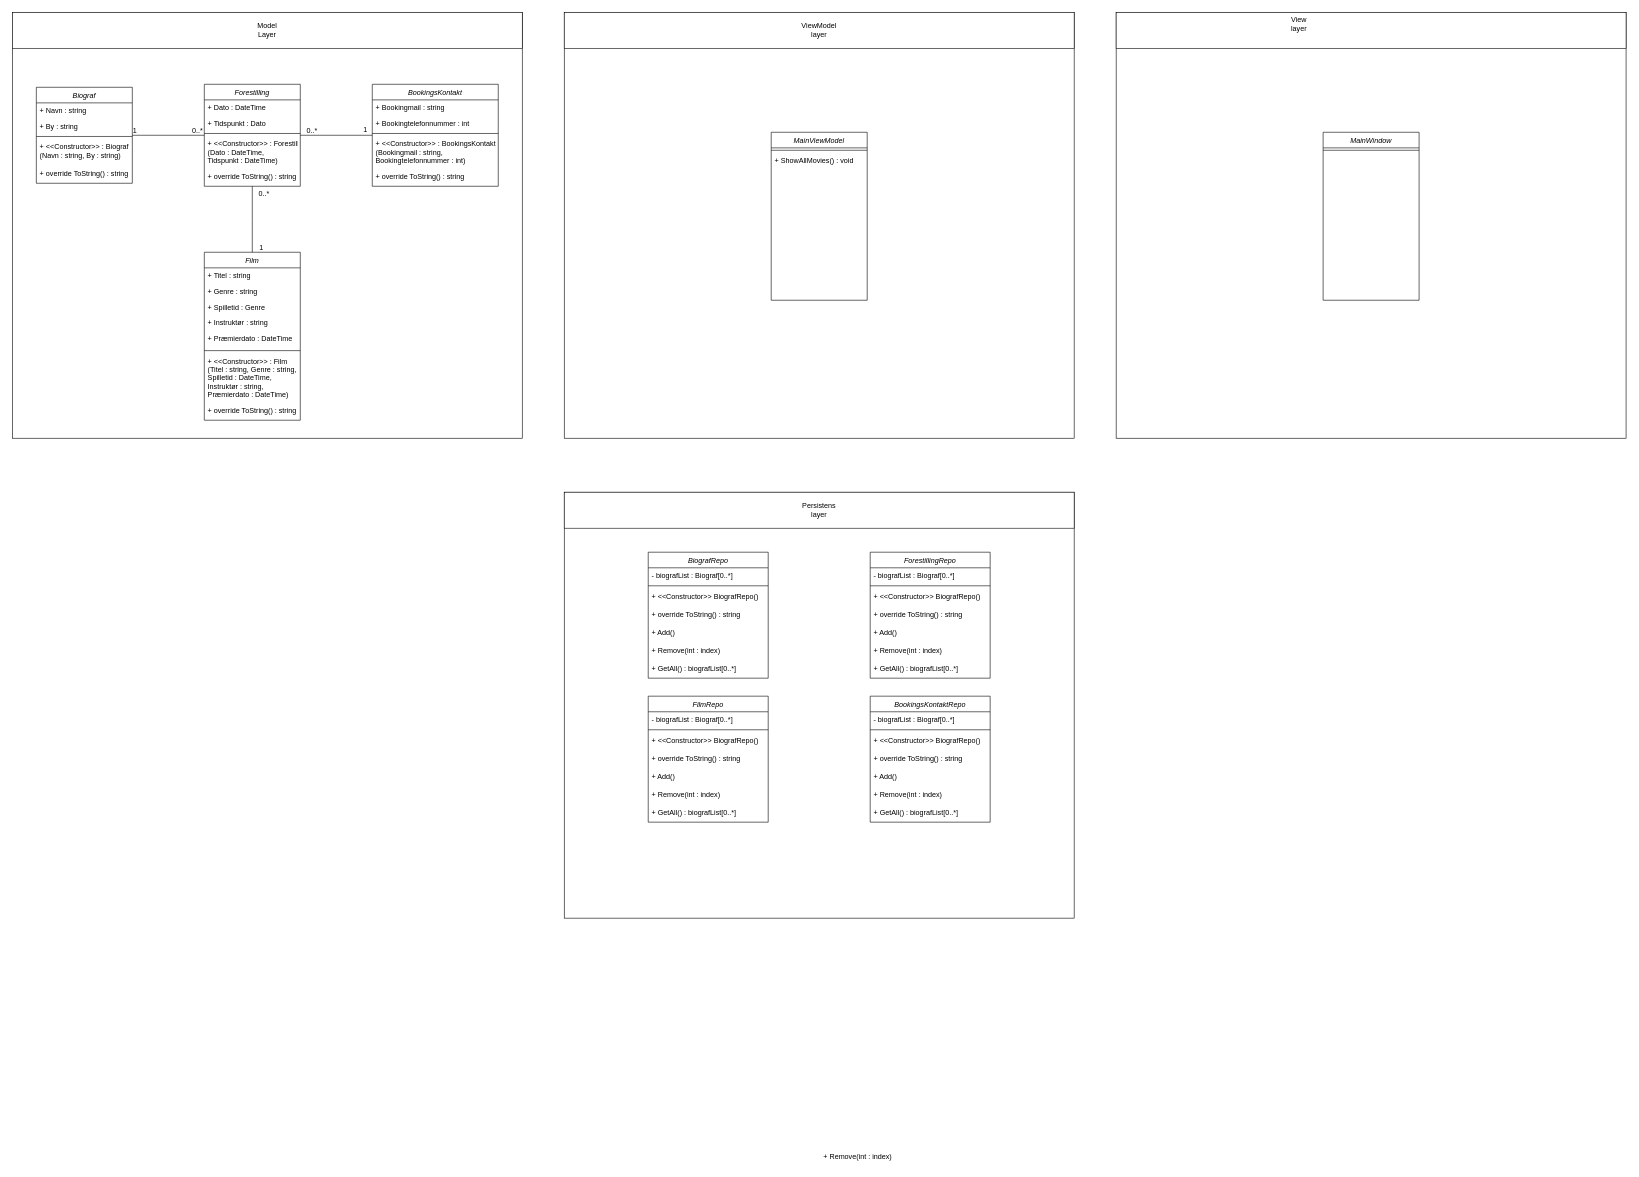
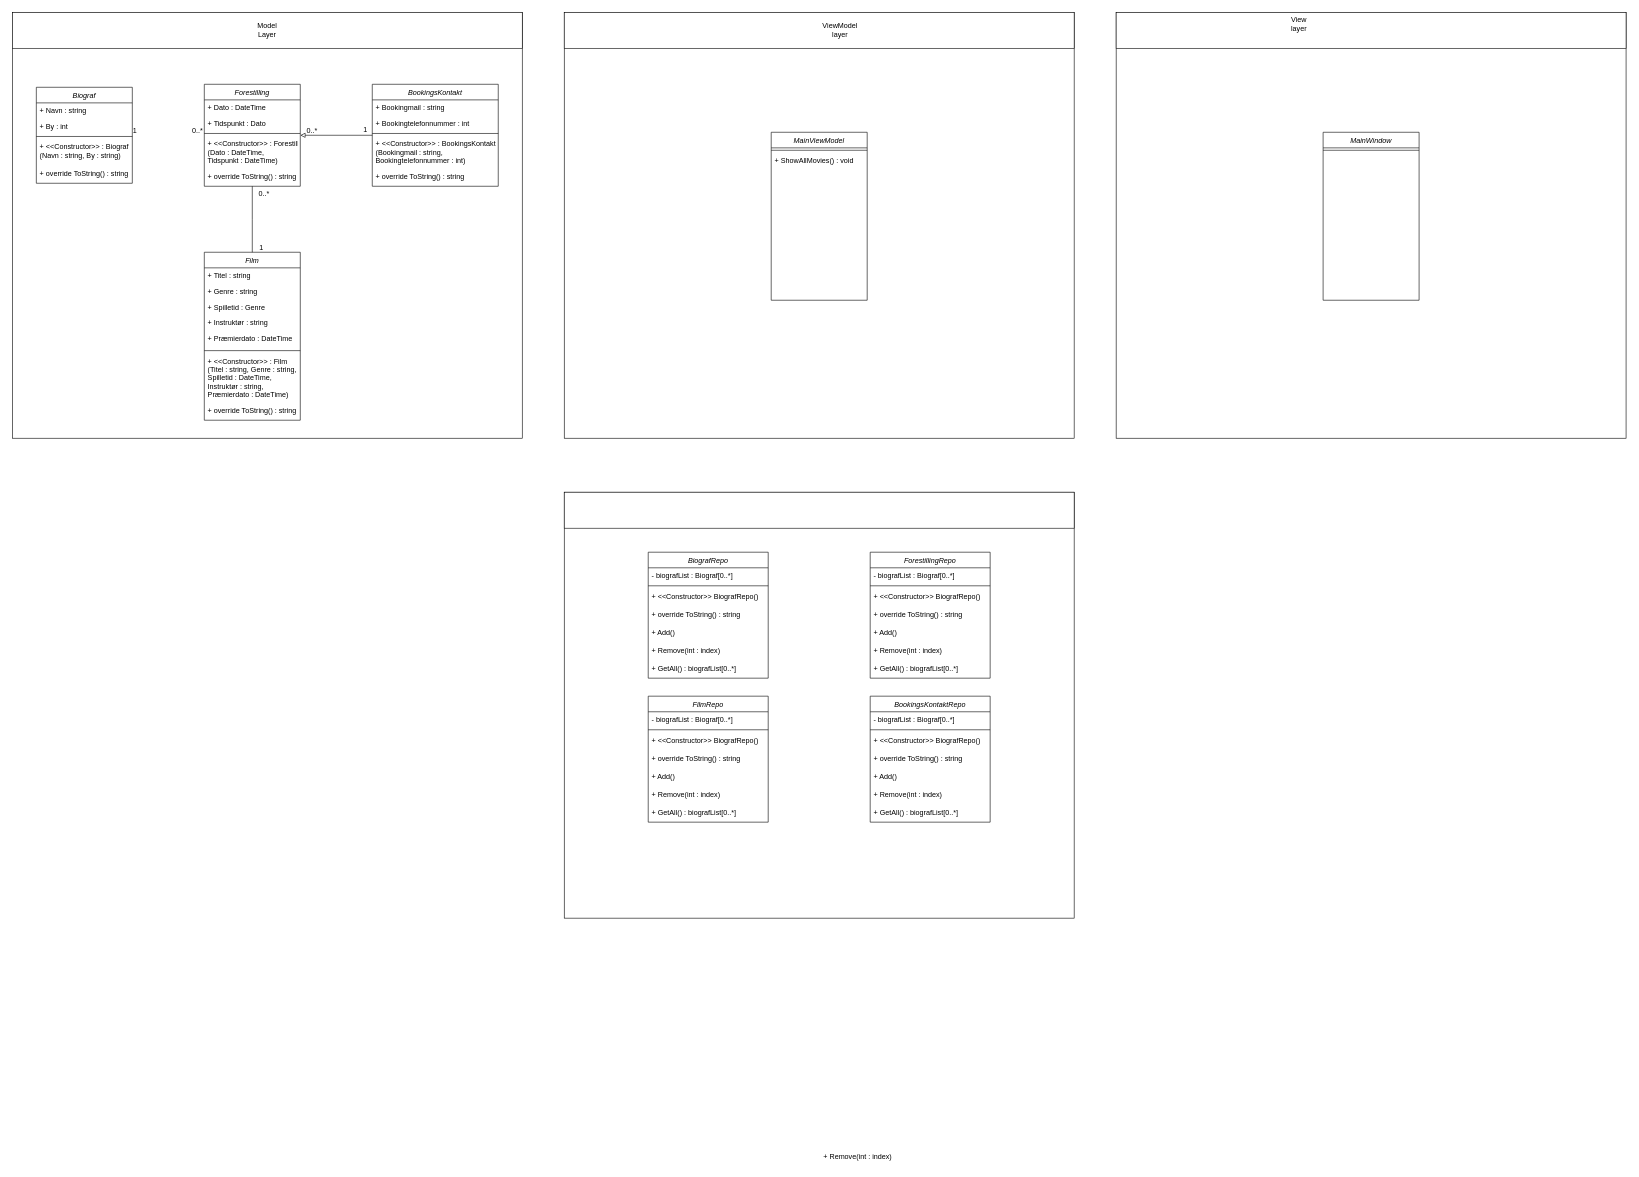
- <mxCell id="46" value="ViewModel layer" style="text;html=1;strokeColor=none;fillColor=none;align=center;verticalAlign=middle;whiteSpace=wrap;rounded=0;" parent="1" vertex="1"><mxGeometry x="1335" y="35" width="60" height="30" as="geometry" /></mxCell>
+ <mxCell id="46" value="ViewModel layer" style="text;html=1;strokeColor=none;fillColor=none;align=center;verticalAlign=middle;whiteSpace=wrap;rounded=0;" parent="1" vertex="1"><mxGeometry x="1370" y="35" width="60" height="30" as="geometry" /></mxCell>
- <mxCell id="5" value="+ By : string" style="text;align=left;verticalAlign=top;spacingLeft=4;spacingRight=4;overflow=hidden;rotatable=0;points=[[0,0.5],[1,0.5]];portConstraint=eastwest;rounded=0;shadow=0;html=0;" parent="3" vertex="1"><mxGeometry y="52" width="160" height="26" as="geometry" /></mxCell>
+ <mxCell id="5" value="+ By : int" style="text;align=left;verticalAlign=top;spacingLeft=4;spacingRight=4;overflow=hidden;rotatable=0;points=[[0,0.5],[1,0.5]];portConstraint=eastwest;rounded=0;shadow=0;html=0;" parent="3" vertex="1"><mxGeometry y="52" width="160" height="26" as="geometry" /></mxCell>
- <mxCell id="27" style="edgeStyle=orthogonalEdgeStyle;rounded=0;orthogonalLoop=1;jettySize=auto;html=1;endArrow=none;endFill=0;" parent="1" source="3" target="18" edge="1"><mxGeometry relative="1" as="geometry" /></mxCell>
- <mxCell id="30" style="edgeStyle=orthogonalEdgeStyle;rounded=0;orthogonalLoop=1;jettySize=auto;html=1;endArrow=none;endFill=0;" parent="1" source="31" target="18" edge="1"><mxGeometry relative="1" as="geometry" /></mxCell>
+ <mxCell id="30" style="edgeStyle=orthogonalEdgeStyle;rounded=0;orthogonalLoop=1;jettySize=auto;html=1;endArrow=block;endFill=0;" parent="1" source="31" target="18" edge="1"><mxGeometry relative="1" as="geometry" /></mxCell>
- <mxCell id="55" value="Persistens&lt;br&gt;layer" style="text;html=1;strokeColor=none;fillColor=none;align=center;verticalAlign=middle;whiteSpace=wrap;rounded=0;" vertex="1" parent="1"><mxGeometry x="1335" y="835" width="60" height="30" as="geometry" /></mxCell>
